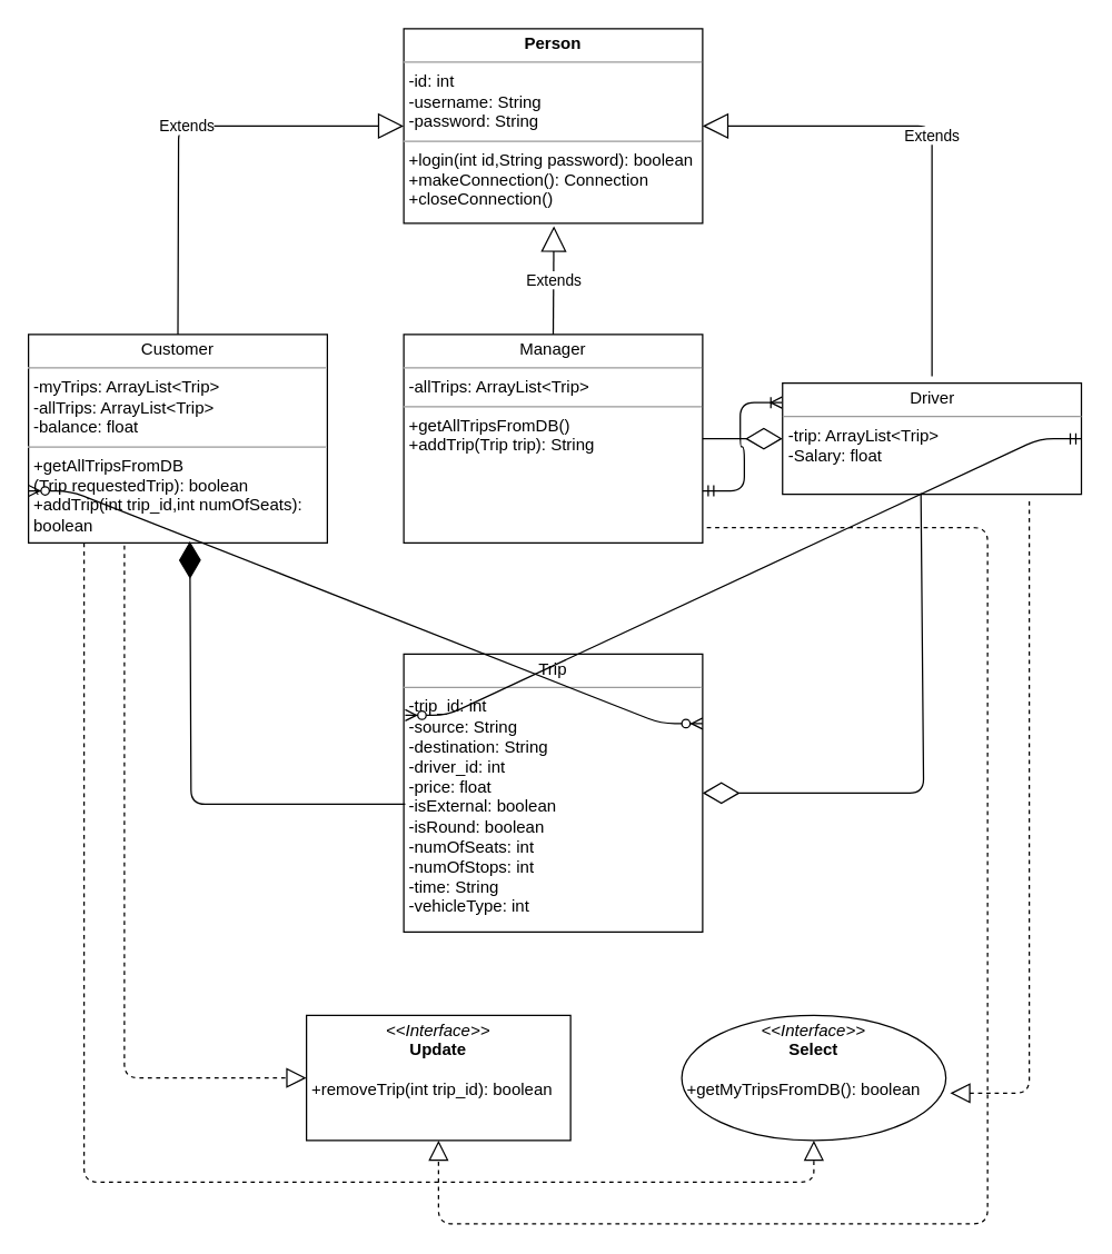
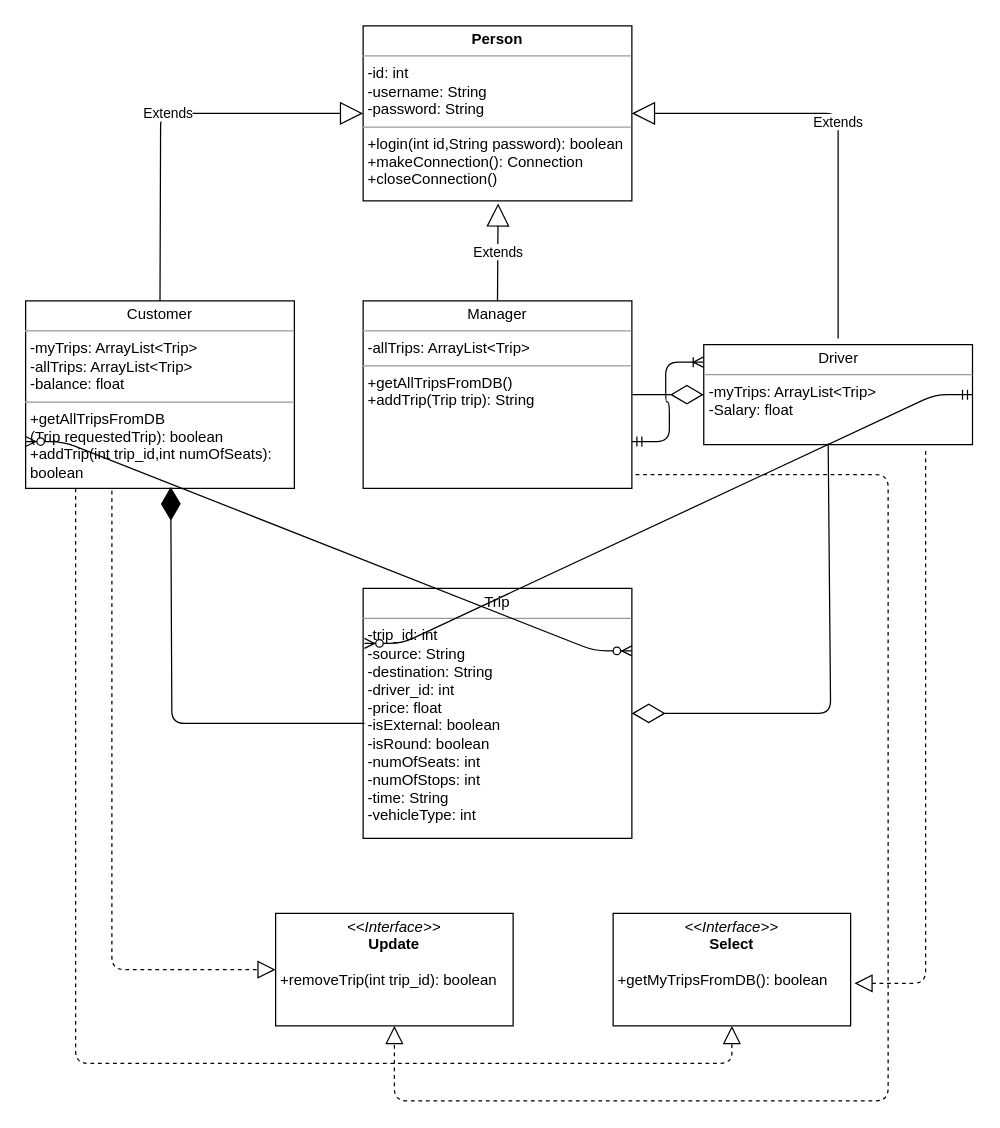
- <mxCell id="11" value="&lt;p style=&quot;margin: 0px ; margin-top: 4px ; text-align: center&quot;&gt;Driver&lt;/p&gt;&lt;hr size=&quot;1&quot;&gt;&lt;p style=&quot;margin: 0px ; margin-left: 4px&quot;&gt;&lt;span&gt;-trip: ArrayList&amp;lt;Trip&amp;gt;&lt;/span&gt;&lt;/p&gt;&lt;p style=&quot;margin: 0px ; margin-left: 4px&quot;&gt;&lt;span&gt;-Salary: float&lt;/span&gt;&lt;/p&gt;&lt;p style=&quot;margin: 0px ; margin-left: 4px&quot;&gt;&lt;br&gt;&lt;/p&gt;" style="verticalAlign=top;align=left;overflow=fill;fontSize=12;fontFamily=Helvetica;html=1;" parent="1" vertex="1"><mxGeometry x="562.5" y="275" width="215" height="80" as="geometry" /></mxCell>
+ <mxCell id="11" value="&lt;p style=&quot;margin: 0px ; margin-top: 4px ; text-align: center&quot;&gt;Driver&lt;/p&gt;&lt;hr size=&quot;1&quot;&gt;&lt;p style=&quot;margin: 0px ; margin-left: 4px&quot;&gt;&lt;span&gt;-myTrips: ArrayList&amp;lt;Trip&amp;gt;&lt;/span&gt;&lt;/p&gt;&lt;p style=&quot;margin: 0px ; margin-left: 4px&quot;&gt;&lt;span&gt;-Salary: float&lt;/span&gt;&lt;/p&gt;&lt;p style=&quot;margin: 0px ; margin-left: 4px&quot;&gt;&lt;br&gt;&lt;/p&gt;" style="verticalAlign=top;align=left;overflow=fill;fontSize=12;fontFamily=Helvetica;html=1;" parent="1" vertex="1"><mxGeometry x="562.5" y="275" width="215" height="80" as="geometry" /></mxCell>
- <mxCell id="5" value="&lt;p style=&quot;margin: 0px ; margin-top: 4px ; text-align: center&quot;&gt;&lt;i&gt;&amp;lt;&amp;lt;Interface&amp;gt;&amp;gt;&lt;/i&gt;&lt;br&gt;&lt;b&gt;Select&lt;/b&gt;&lt;/p&gt;&lt;p style=&quot;margin: 0px ; margin-left: 4px&quot;&gt;&lt;br&gt;&lt;/p&gt;&lt;p style=&quot;margin: 0px ; margin-left: 4px&quot;&gt;+getMyTripsFromDB(): boolean&lt;br&gt;&lt;/p&gt;" style="ellipse;verticalAlign=top;align=left;overflow=fill;fontSize=12;fontFamily=Helvetica;html=1;shadow=0;comic=0;labelBackgroundColor=none;strokeColor=#000000;strokeWidth=1;fillColor=#ffffff;" parent="1" vertex="1"><mxGeometry x="490" y="730" width="190" height="90" as="geometry" /></mxCell>
+ <mxCell id="5" value="&lt;p style=&quot;margin: 0px ; margin-top: 4px ; text-align: center&quot;&gt;&lt;i&gt;&amp;lt;&amp;lt;Interface&amp;gt;&amp;gt;&lt;/i&gt;&lt;br&gt;&lt;b&gt;Select&lt;/b&gt;&lt;/p&gt;&lt;p style=&quot;margin: 0px ; margin-left: 4px&quot;&gt;&lt;br&gt;&lt;/p&gt;&lt;p style=&quot;margin: 0px ; margin-left: 4px&quot;&gt;+getMyTripsFromDB(): boolean&lt;br&gt;&lt;/p&gt;" style="verticalAlign=top;align=left;overflow=fill;fontSize=12;fontFamily=Helvetica;html=1;rounded=0;shadow=0;comic=0;labelBackgroundColor=none;strokeColor=#000000;strokeWidth=1;fillColor=#ffffff;" parent="1" vertex="1"><mxGeometry x="490" y="730" width="190" height="90" as="geometry" /></mxCell>
